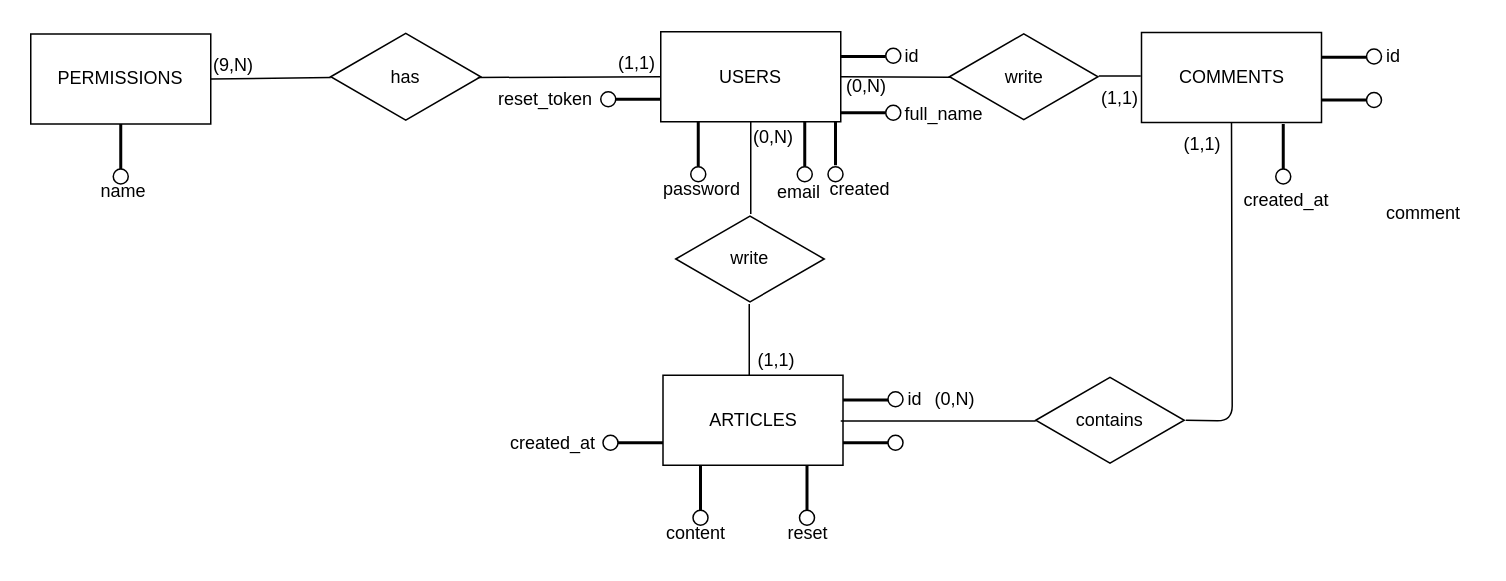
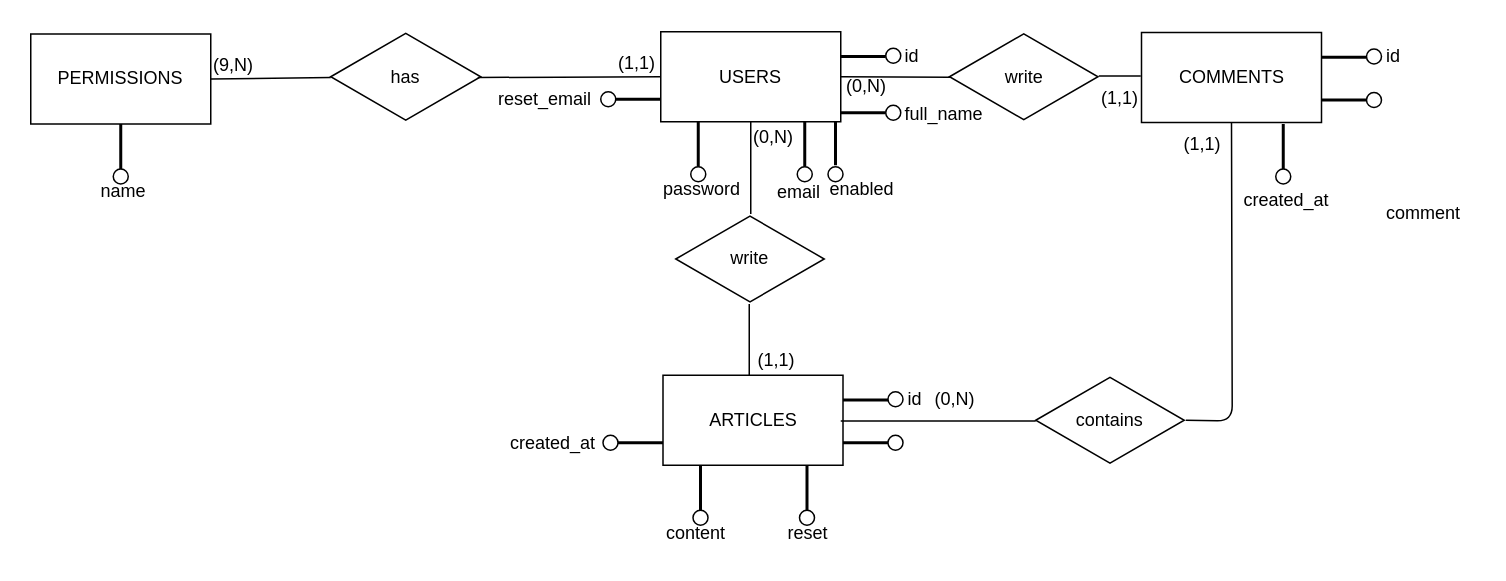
- <mxCell id="25" value="reset_token" style="text;html=1;resizable=0;points=[];autosize=1;align=left;verticalAlign=top;spacingTop=-4;" parent="1" vertex="1"><mxGeometry x="330" y="55.5" width="80" height="20" as="geometry" /></mxCell>
+ <mxCell id="25" value="reset_email" style="text;html=1;resizable=0;points=[];autosize=1;align=left;verticalAlign=top;spacingTop=-4;" parent="1" vertex="1"><mxGeometry x="330" y="55.5" width="80" height="20" as="geometry" /></mxCell>
- <mxCell id="75" value="created" style="text;html=1;resizable=0;points=[];autosize=1;align=left;verticalAlign=top;spacingTop=-4;" vertex="1" parent="1"><mxGeometry x="551" y="115.5" width="60" height="20" as="geometry" /></mxCell>
+ <mxCell id="75" value="enabled" style="text;html=1;resizable=0;points=[];autosize=1;align=left;verticalAlign=top;spacingTop=-4;" vertex="1" parent="1"><mxGeometry x="551" y="115.5" width="60" height="20" as="geometry" /></mxCell>
